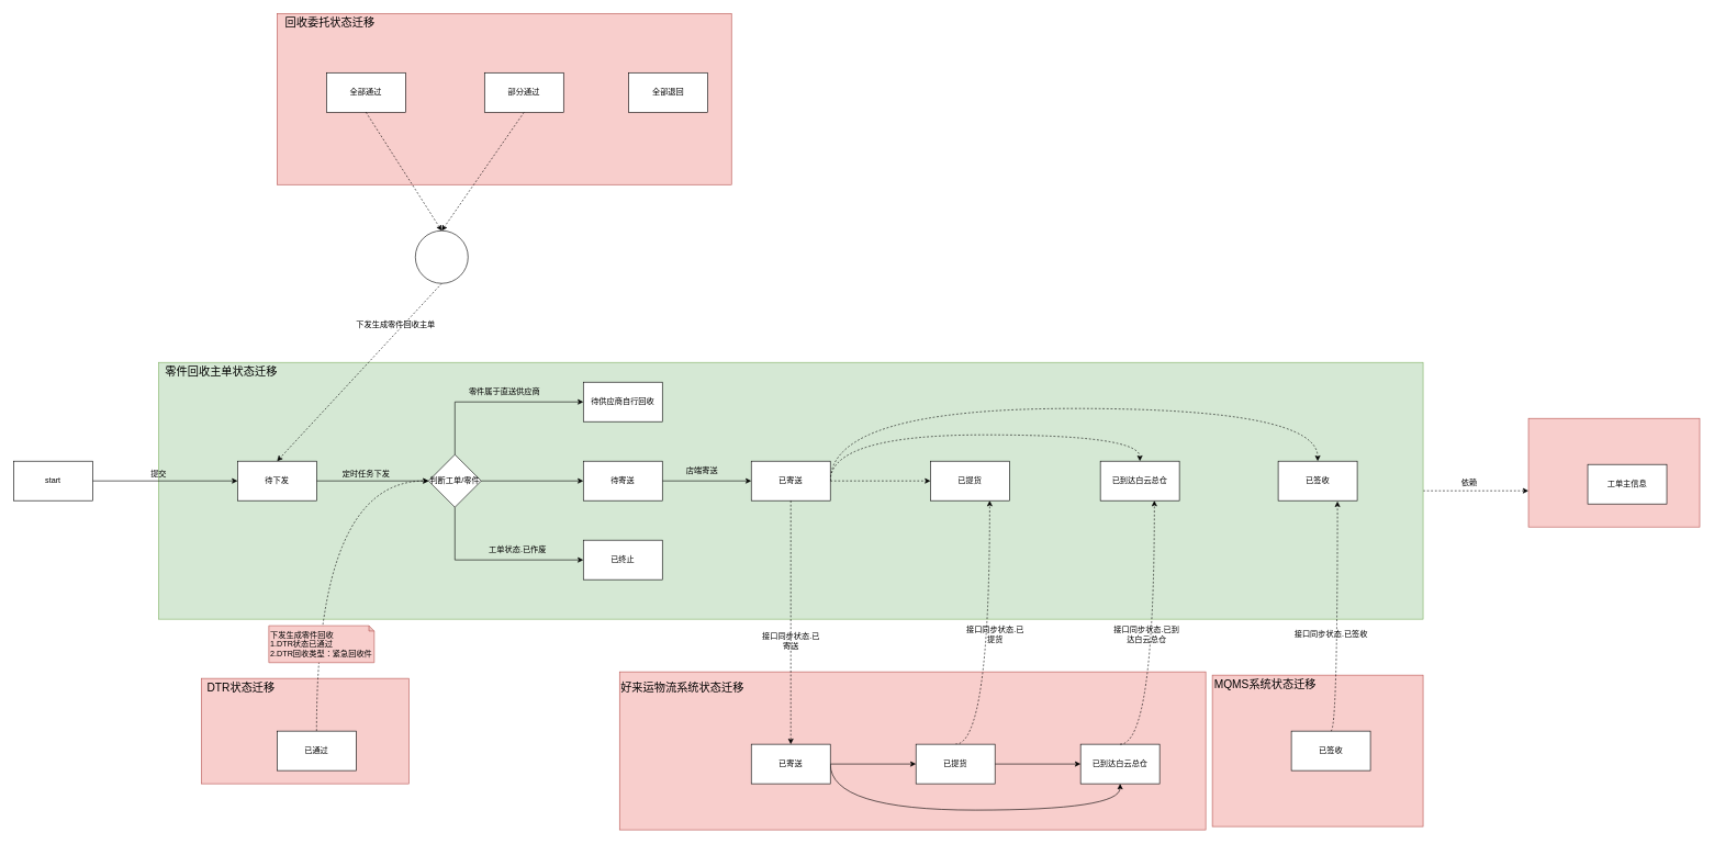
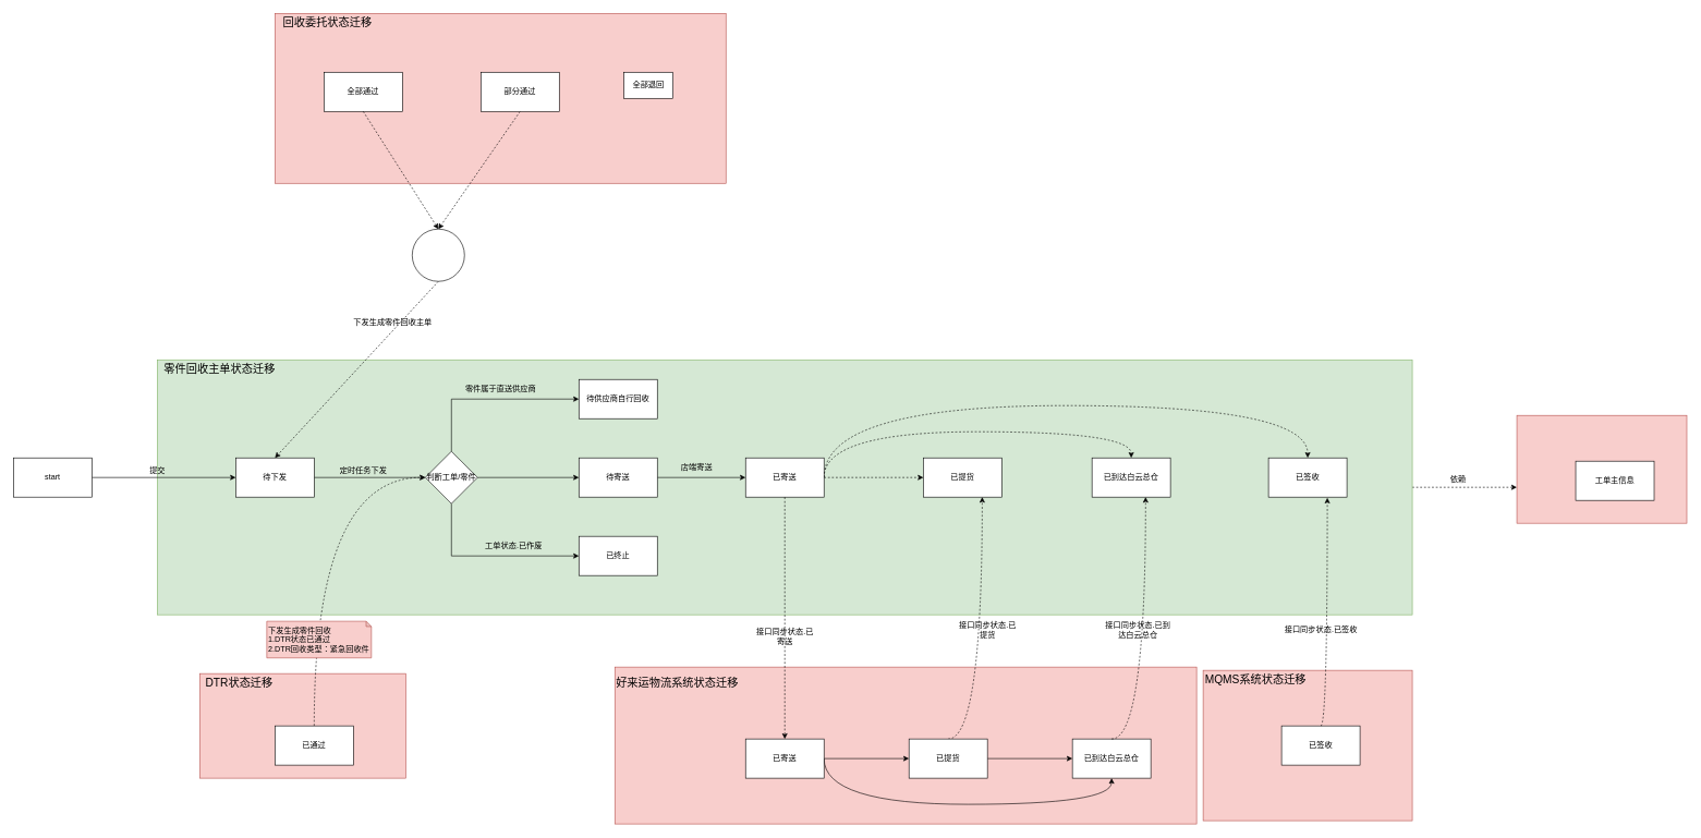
- <mxCell id="61" value="全部退回" style="rounded=0;whiteSpace=wrap;html=1;" vertex="1" parent="1"><mxGeometry x="954" y="110" width="120" height="60" as="geometry" /></mxCell>
+ <mxCell id="61" value="全部退回" style="rounded=0;whiteSpace=wrap;html=1;" vertex="1" parent="1"><mxGeometry x="954" y="110" width="75" height="40" as="geometry" /></mxCell>
